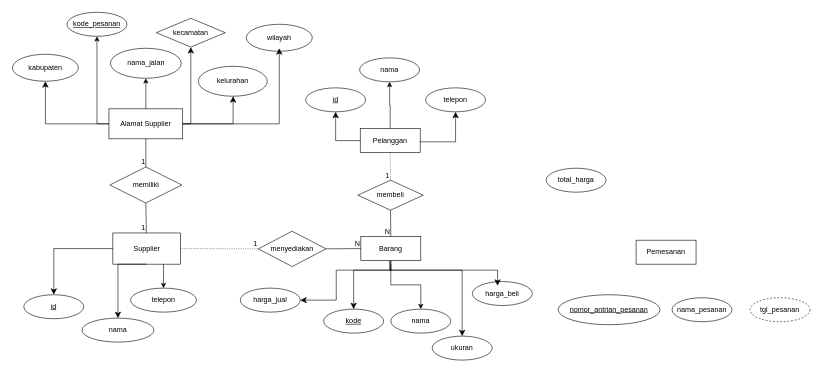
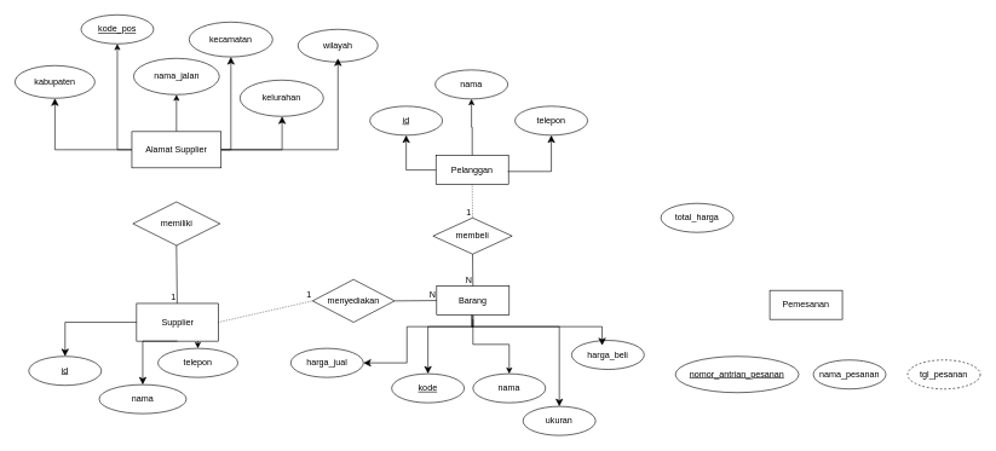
- <mxCell id="26" value="kode_pesanan" style="ellipse;whiteSpace=wrap;html=1;align=center;fontStyle=4;" vertex="1" parent="1"><mxGeometry x="111" y="20" width="100" height="40" as="geometry" /></mxCell>
+ <mxCell id="26" value="kode_pos" style="ellipse;whiteSpace=wrap;html=1;align=center;fontStyle=4;" vertex="1" parent="1"><mxGeometry x="111" y="20" width="100" height="40" as="geometry" /></mxCell>
- <mxCell id="6" value="kecamatan" style="rhombus;whiteSpace=wrap;html=1;" parent="1" vertex="1"><mxGeometry x="260" y="30" width="115" height="48" as="geometry" /></mxCell>
+ <mxCell id="6" value="kecamatan" style="ellipse;whiteSpace=wrap;html=1;" parent="1" vertex="1"><mxGeometry x="260" y="30" width="115" height="48" as="geometry" /></mxCell>
- <mxCell id="40" value="" style="endArrow=none;html=1;rounded=0;exitX=0.5;exitY=1;exitDx=0;exitDy=0;" edge="1" parent="1" source="4" target="20"><mxGeometry relative="1" as="geometry"><mxPoint x="340" y="390" as="sourcePoint" /><mxPoint x="500" y="390" as="targetPoint" /></mxGeometry></mxCell>
- <mxCell id="41" value="1" style="resizable=0;html=1;whiteSpace=wrap;align=right;verticalAlign=bottom;" connectable="0" vertex="1" parent="40"><mxGeometry x="1" relative="1" as="geometry" /></mxCell>
- <mxCell id="14" value="Supplier" style="rounded=0;whiteSpace=wrap;html=1;fontFamily=Helvetica;fontSize=12;fontColor=default;" parent="1" vertex="1"><mxGeometry x="187.5" y="388" width="112.5" height="52" as="geometry" /></mxCell>
+ <mxCell id="14" value="Supplier" style="rounded=0;whiteSpace=wrap;html=1;fontFamily=Helvetica;fontSize=12;fontColor=default;" parent="1" vertex="1"><mxGeometry x="187.5" y="418" width="112.5" height="52" as="geometry" /></mxCell>
